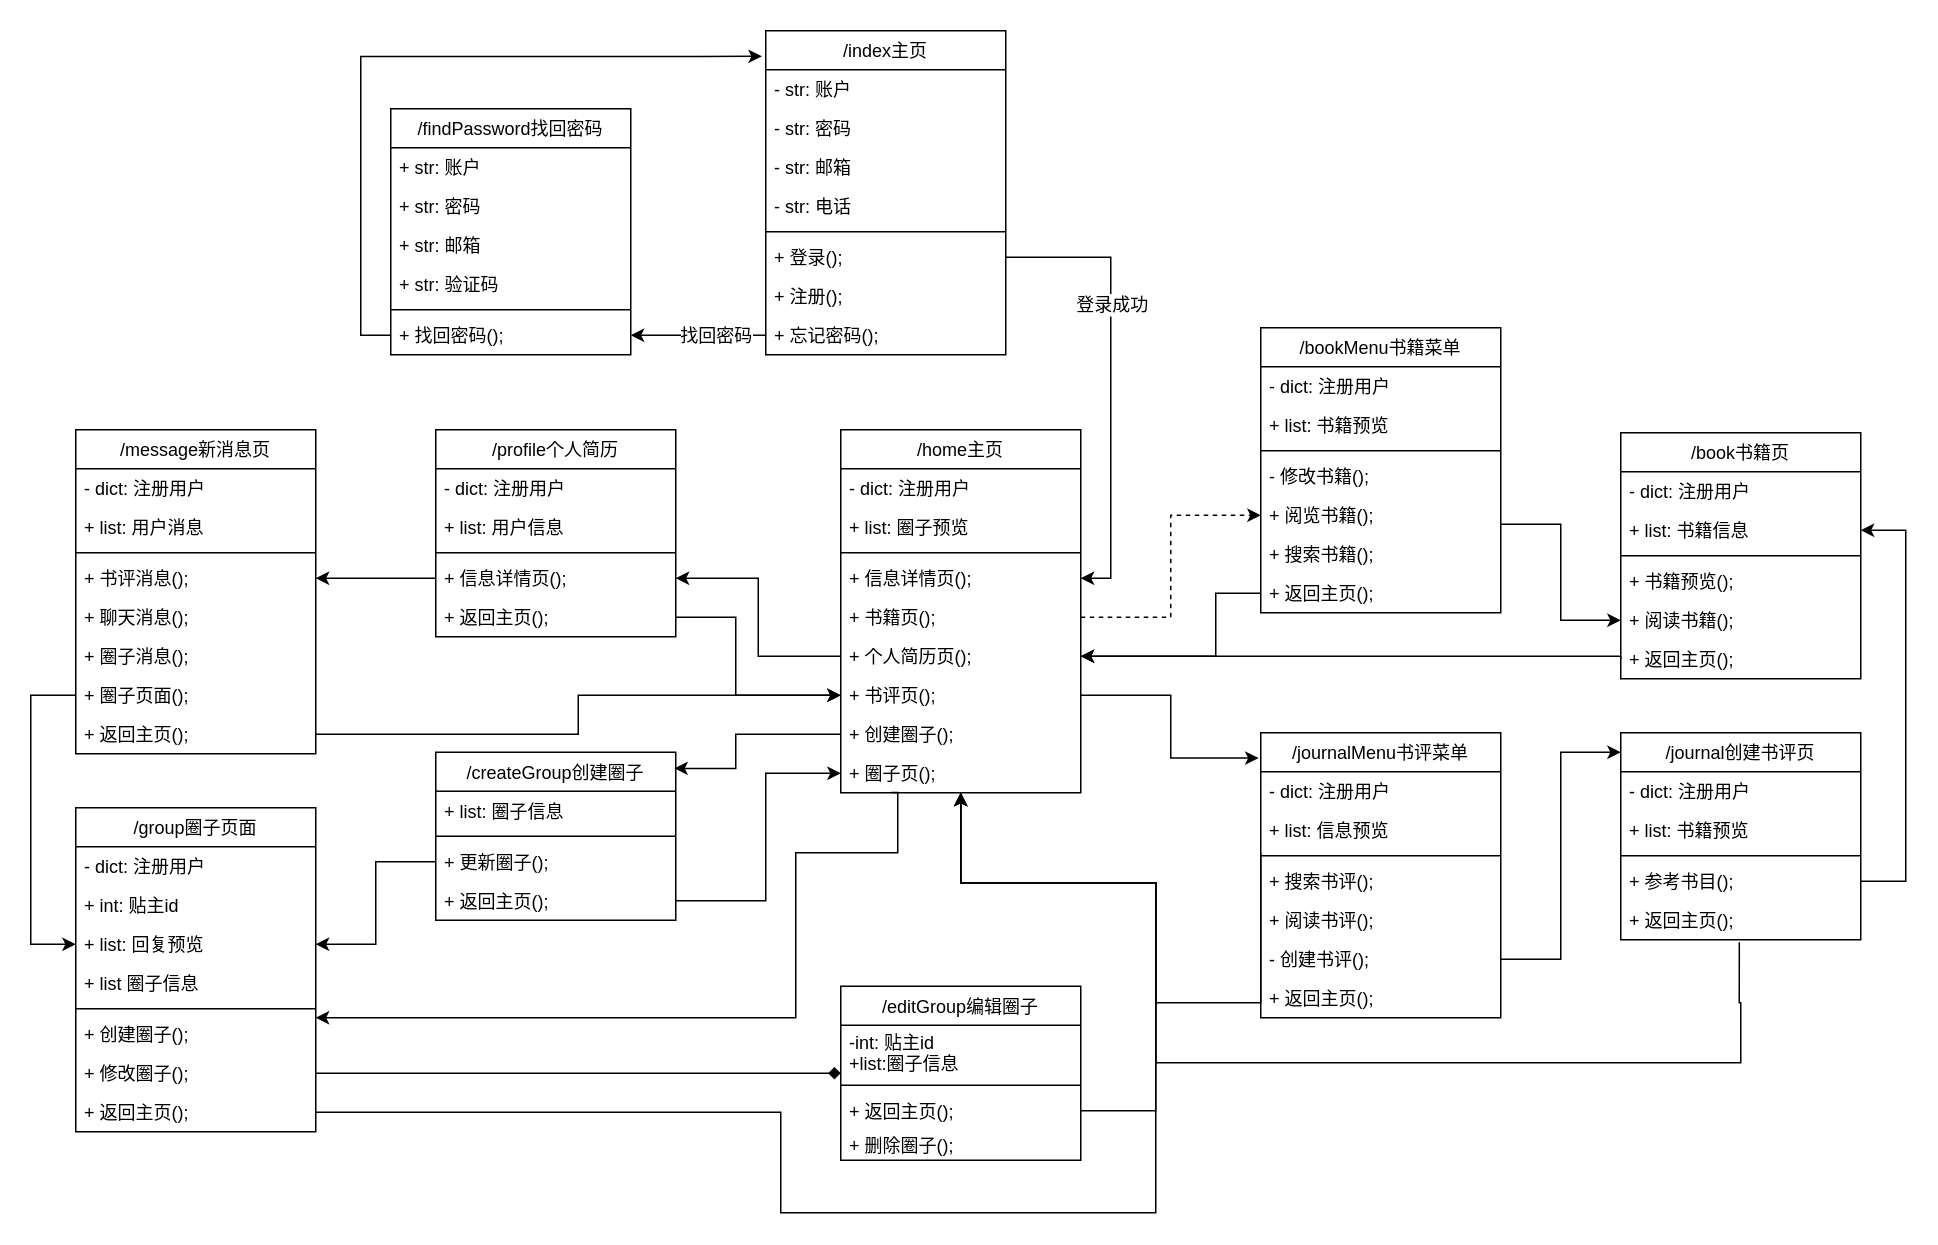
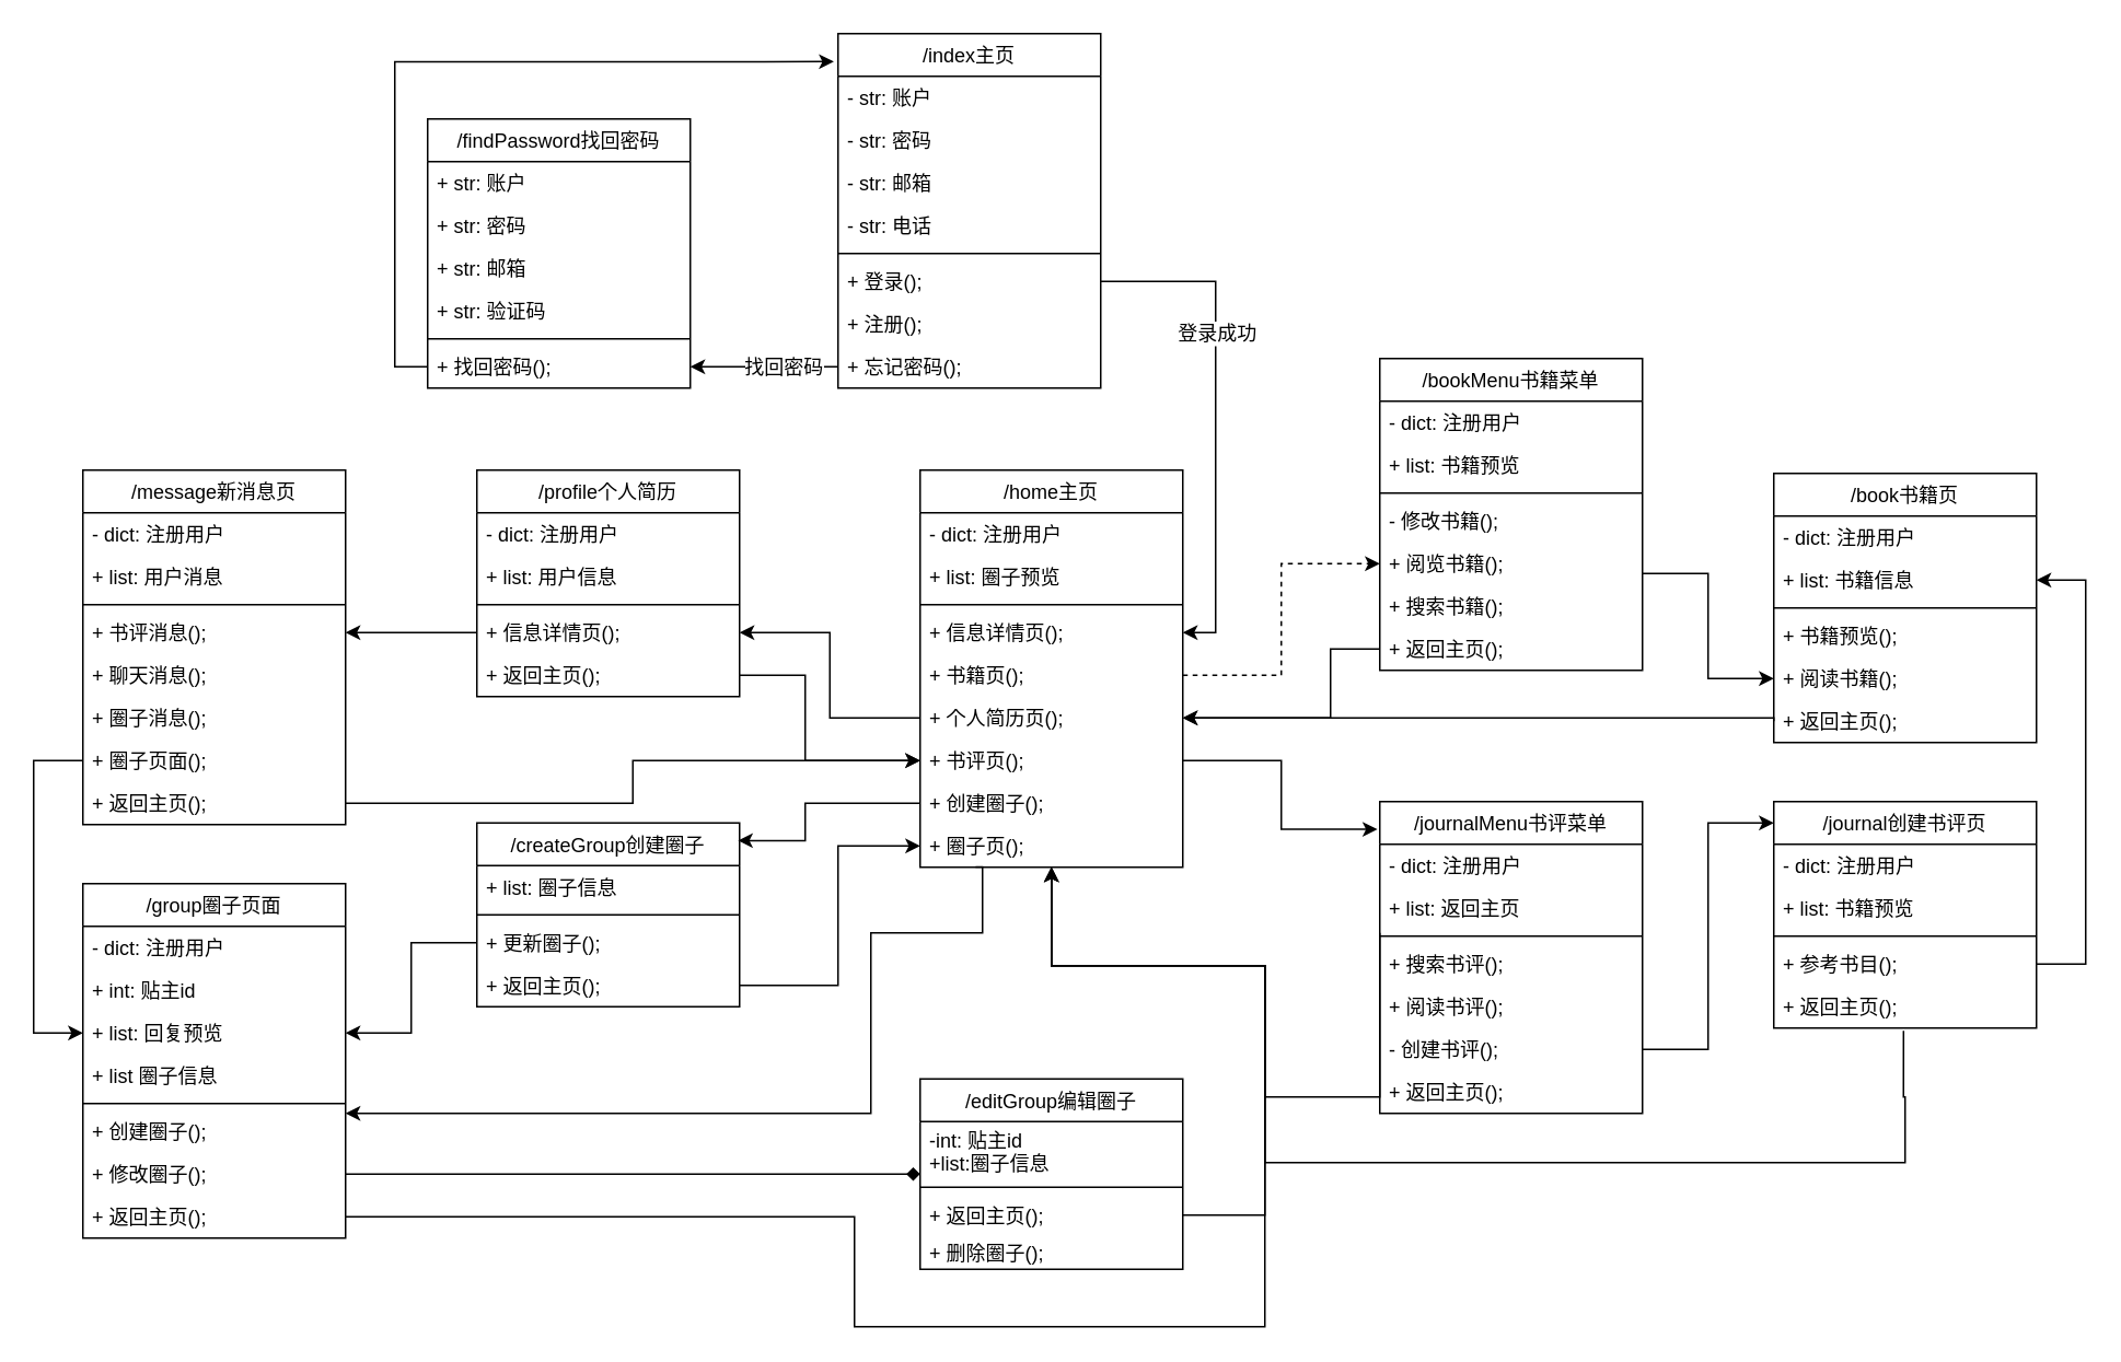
- <mxCell id="54" value="+ list: 信息预览" style="text;align=left;verticalAlign=middle;spacingLeft=4;spacingRight=4;overflow=hidden;rotatable=0;points=[[0,0.5],[1,0.5]];portConstraint=eastwest;fontFamily=Helvetica;fontSize=12;" parent="52" vertex="1"><mxGeometry y="52" width="160" height="26" as="geometry" /></mxCell>
+ <mxCell id="54" value="+ list: 返回主页" style="text;align=left;verticalAlign=middle;spacingLeft=4;spacingRight=4;overflow=hidden;rotatable=0;points=[[0,0.5],[1,0.5]];portConstraint=eastwest;fontFamily=Helvetica;fontSize=12;" parent="52" vertex="1"><mxGeometry y="52" width="160" height="26" as="geometry" /></mxCell>
